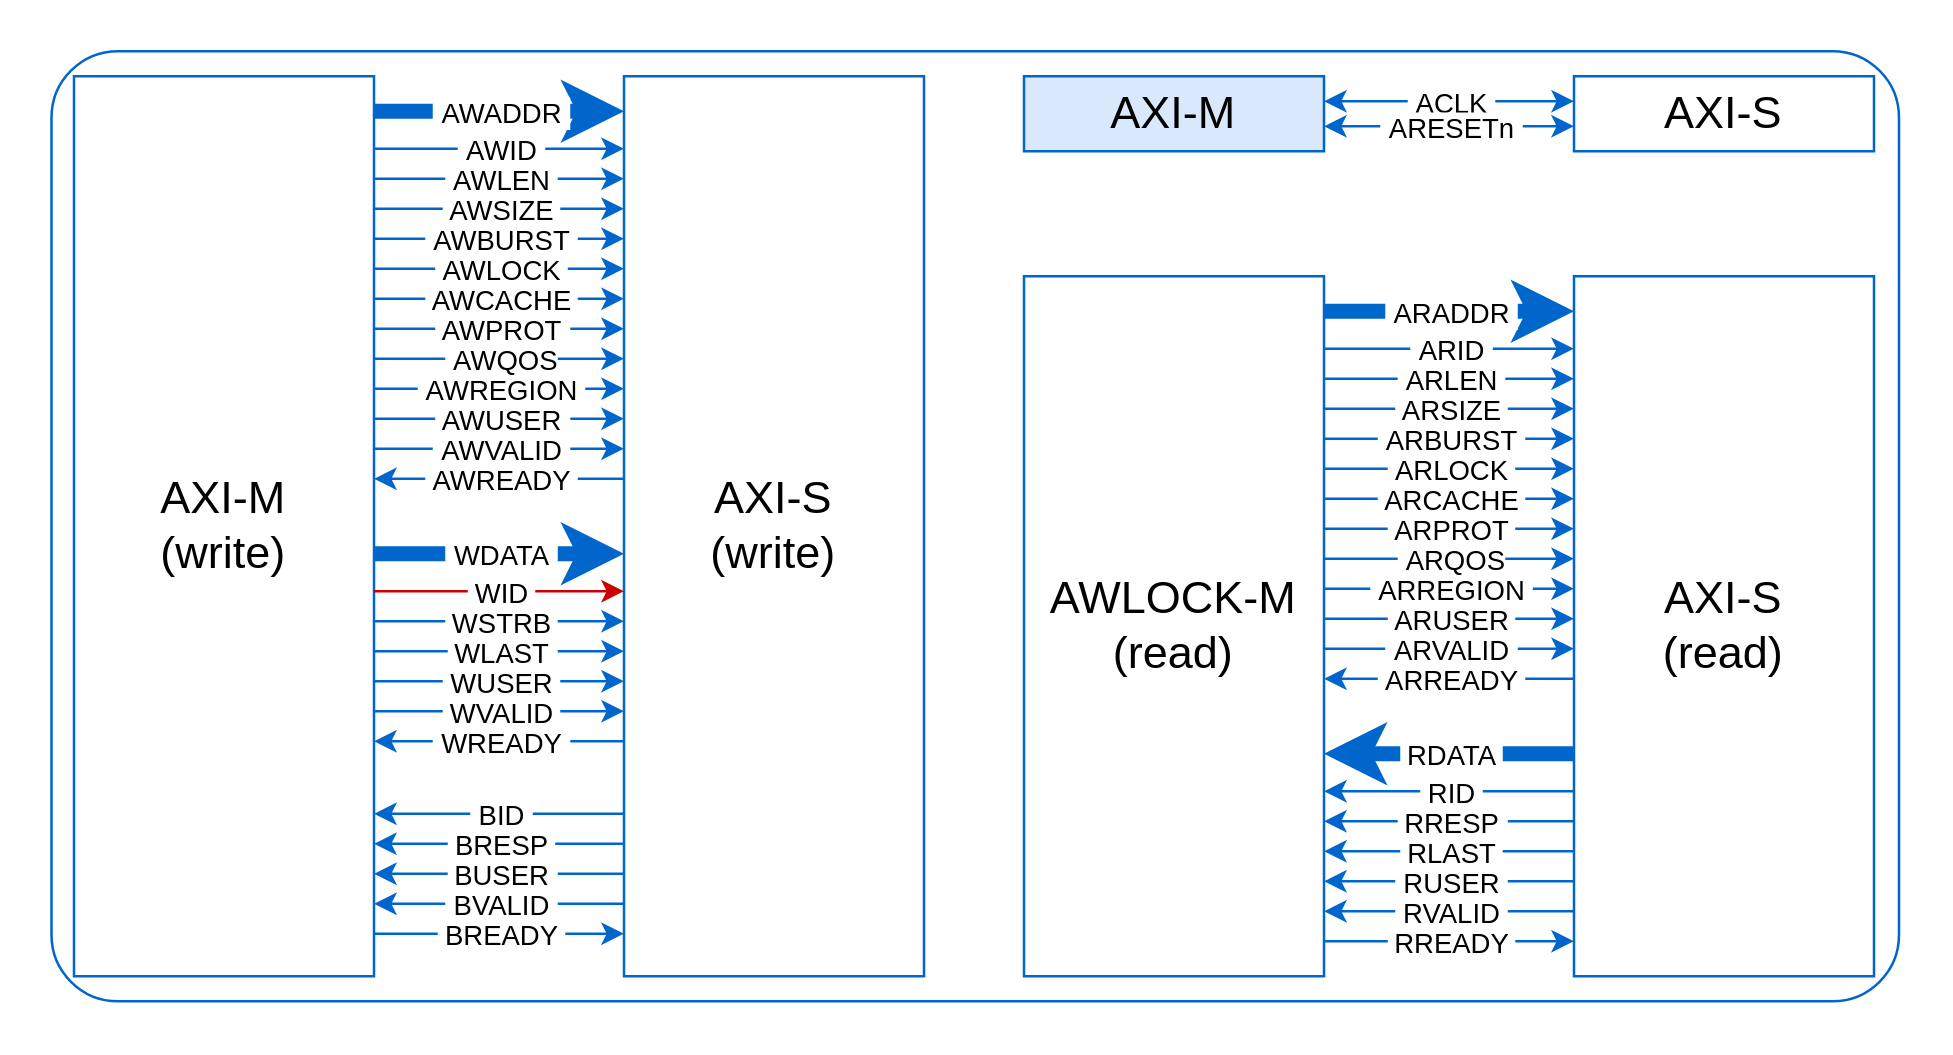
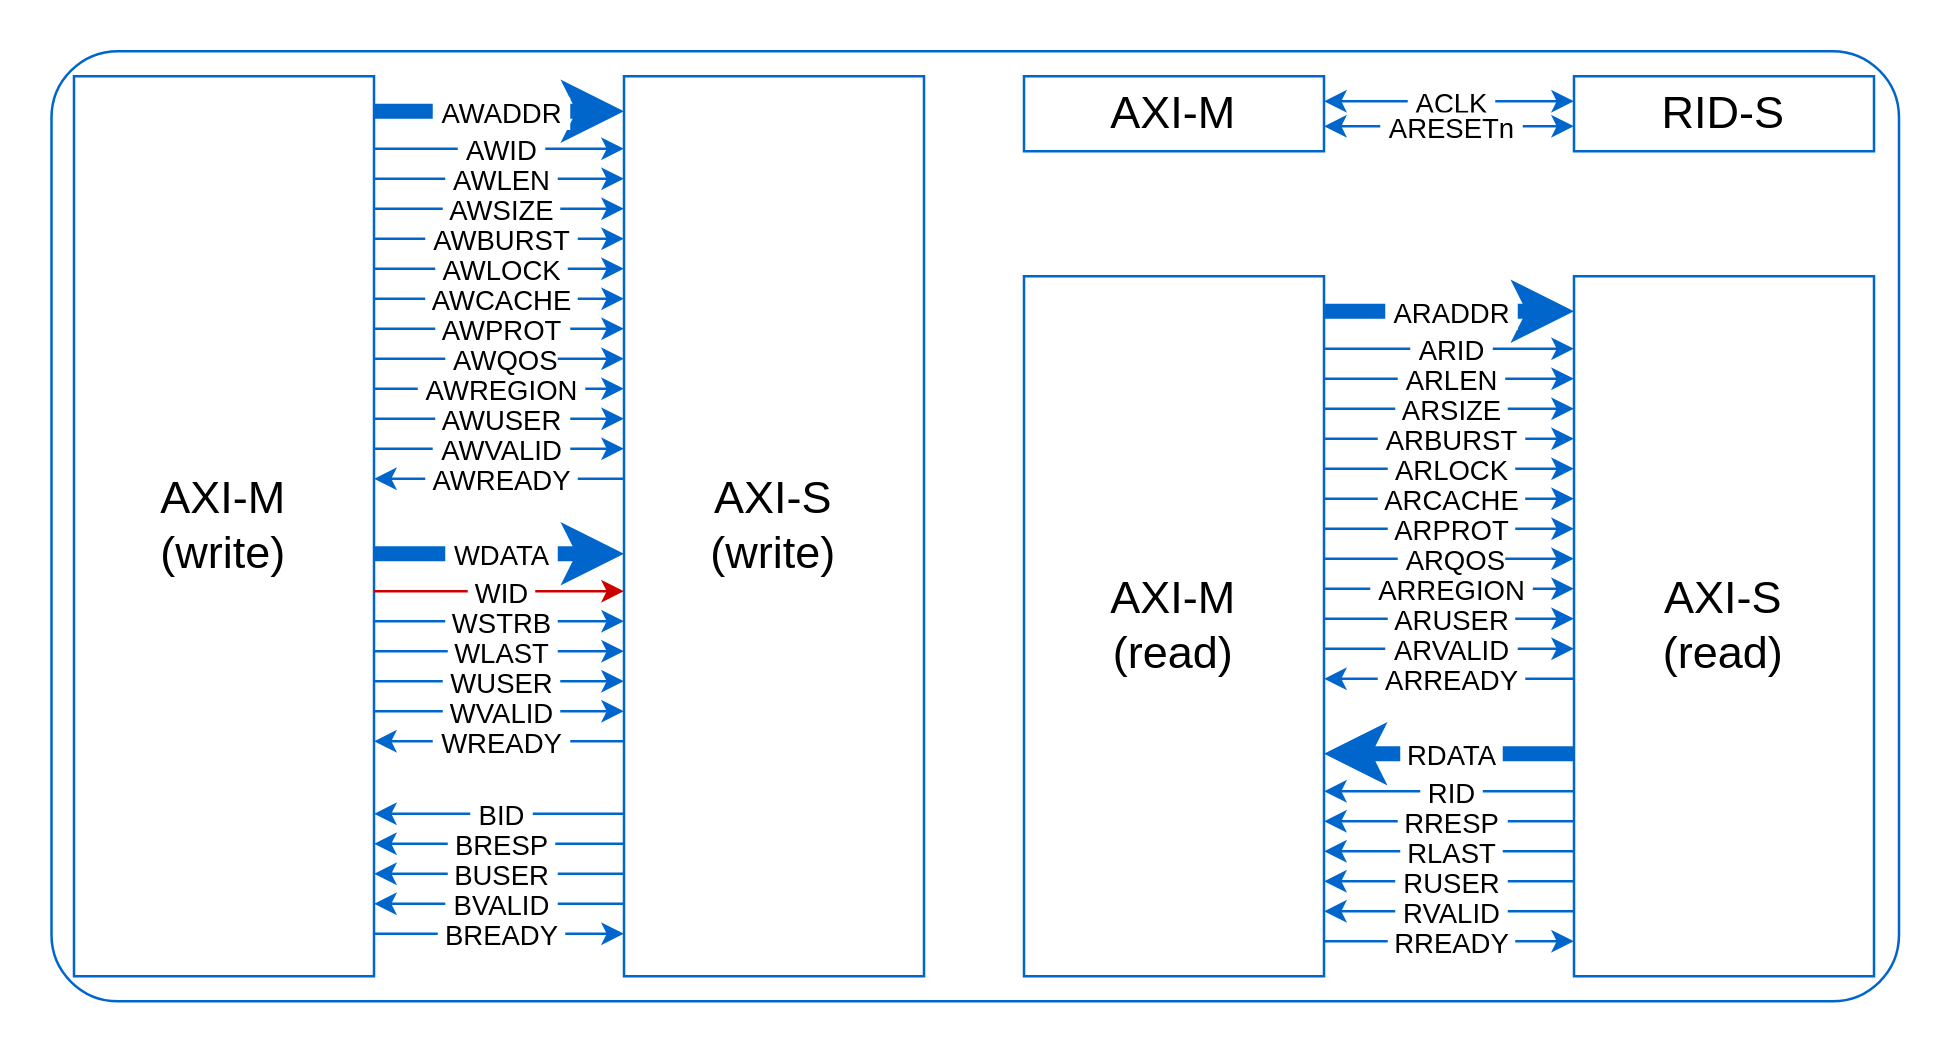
- <mxCell id="36" value="&lt;font style=&quot;font-size: 18px;&quot;&gt;AXI-M&lt;br&gt;&lt;/font&gt;" style="rounded=0;whiteSpace=wrap;html=1;strokeColor=#0066CC;fillColor=#dae8fc;" vertex="1" parent="1"><mxGeometry x="409" y="30" width="120" height="30" as="geometry" /></mxCell>
+ <mxCell id="36" value="&lt;font style=&quot;font-size: 18px;&quot;&gt;AXI-M&lt;br&gt;&lt;/font&gt;" style="rounded=0;whiteSpace=wrap;html=1;strokeColor=#0066CC;" vertex="1" parent="1"><mxGeometry x="409" y="30" width="120" height="30" as="geometry" /></mxCell>
- <mxCell id="31" value="&lt;font style=&quot;font-size: 18px;&quot;&gt;AXI-S&lt;br&gt;&lt;/font&gt;" style="rounded=0;whiteSpace=wrap;html=1;strokeColor=#0066CC;" vertex="1" parent="1"><mxGeometry x="629" y="30" width="120" height="30" as="geometry" /></mxCell>
+ <mxCell id="31" value="&lt;font style=&quot;font-size: 18px;&quot;&gt;RID-S&lt;br&gt;&lt;/font&gt;" style="rounded=0;whiteSpace=wrap;html=1;strokeColor=#0066CC;" vertex="1" parent="1"><mxGeometry x="629" y="30" width="120" height="30" as="geometry" /></mxCell>
- <mxCell id="78" value="&lt;font style=&quot;font-size: 18px;&quot;&gt;AWLOCK-M&lt;br&gt;(read)&lt;br&gt;&lt;/font&gt;" style="rounded=0;whiteSpace=wrap;html=1;strokeColor=#0066CC;" vertex="1" parent="1"><mxGeometry x="409" y="110" width="120" height="280" as="geometry" /></mxCell>
+ <mxCell id="78" value="&lt;font style=&quot;font-size: 18px;&quot;&gt;AXI-M&lt;br&gt;(read)&lt;br&gt;&lt;/font&gt;" style="rounded=0;whiteSpace=wrap;html=1;strokeColor=#0066CC;" vertex="1" parent="1"><mxGeometry x="409" y="110" width="120" height="280" as="geometry" /></mxCell>
